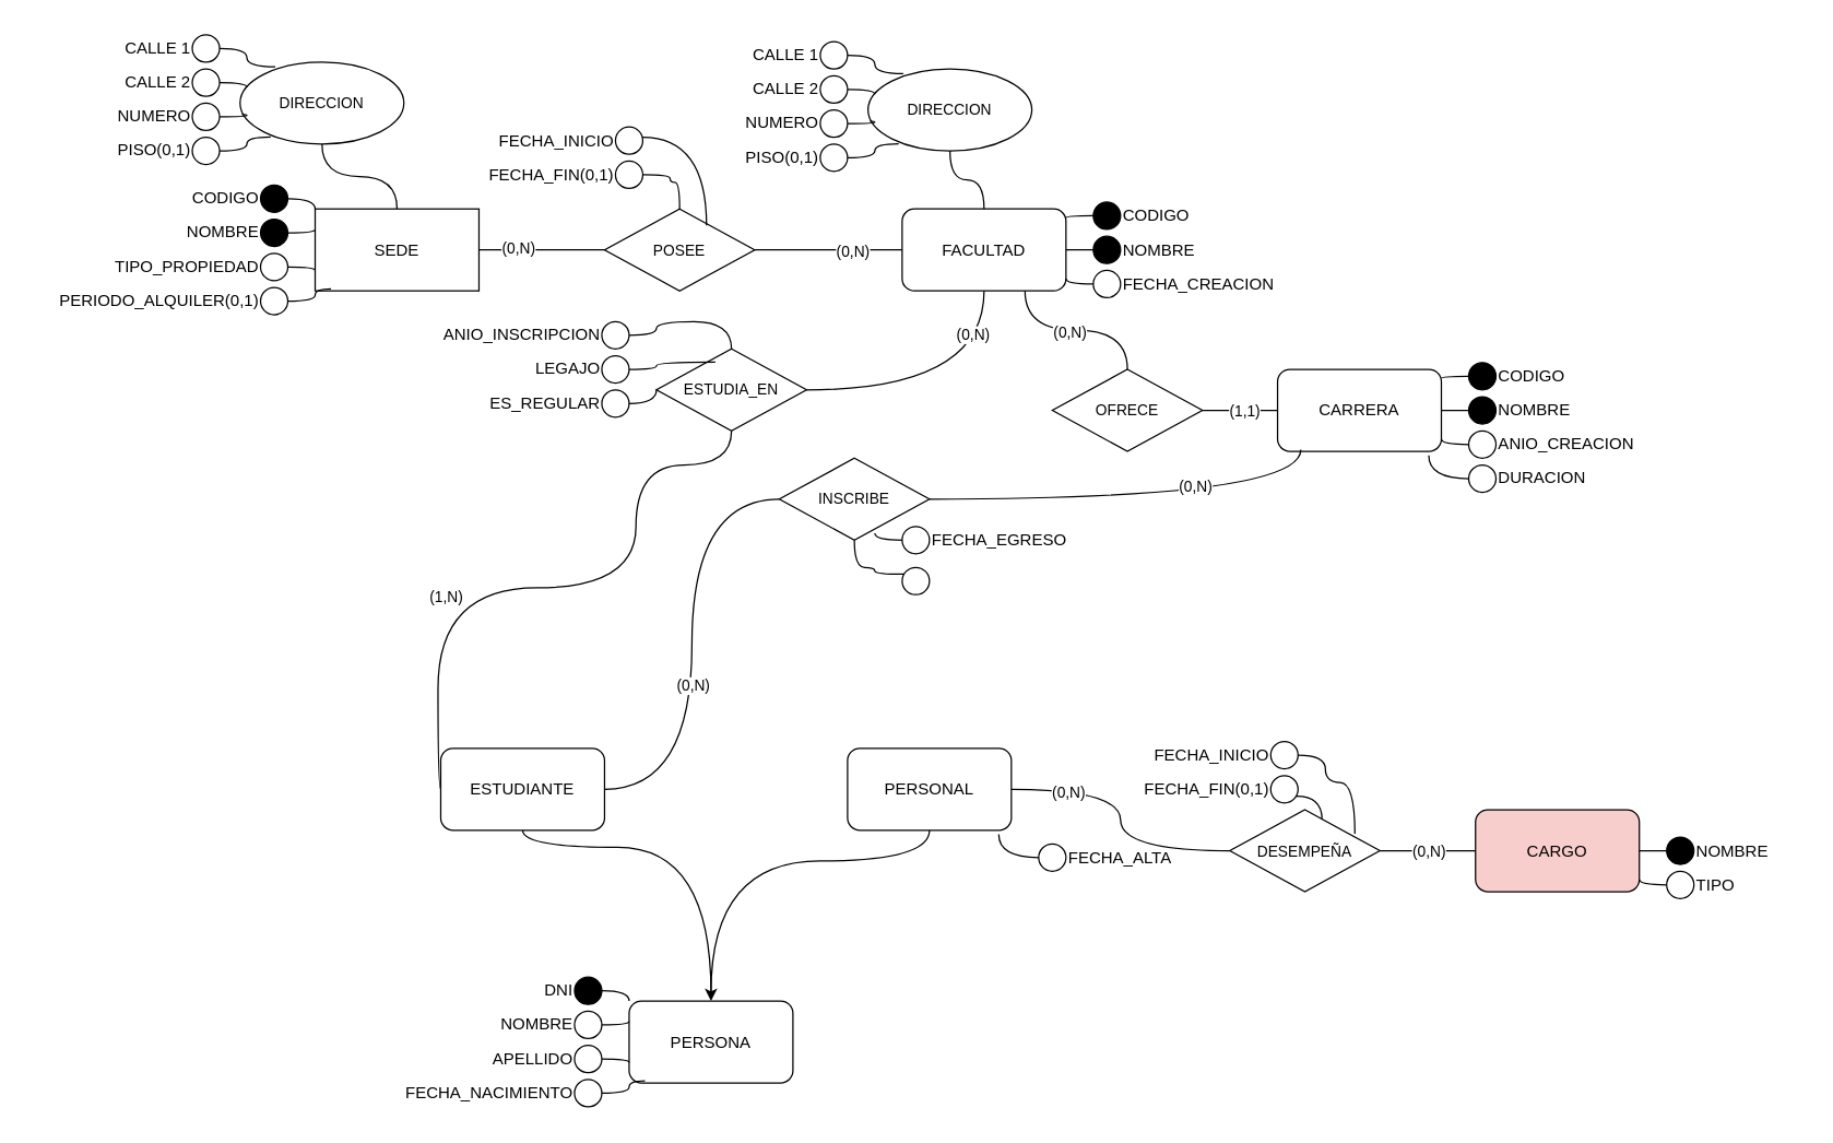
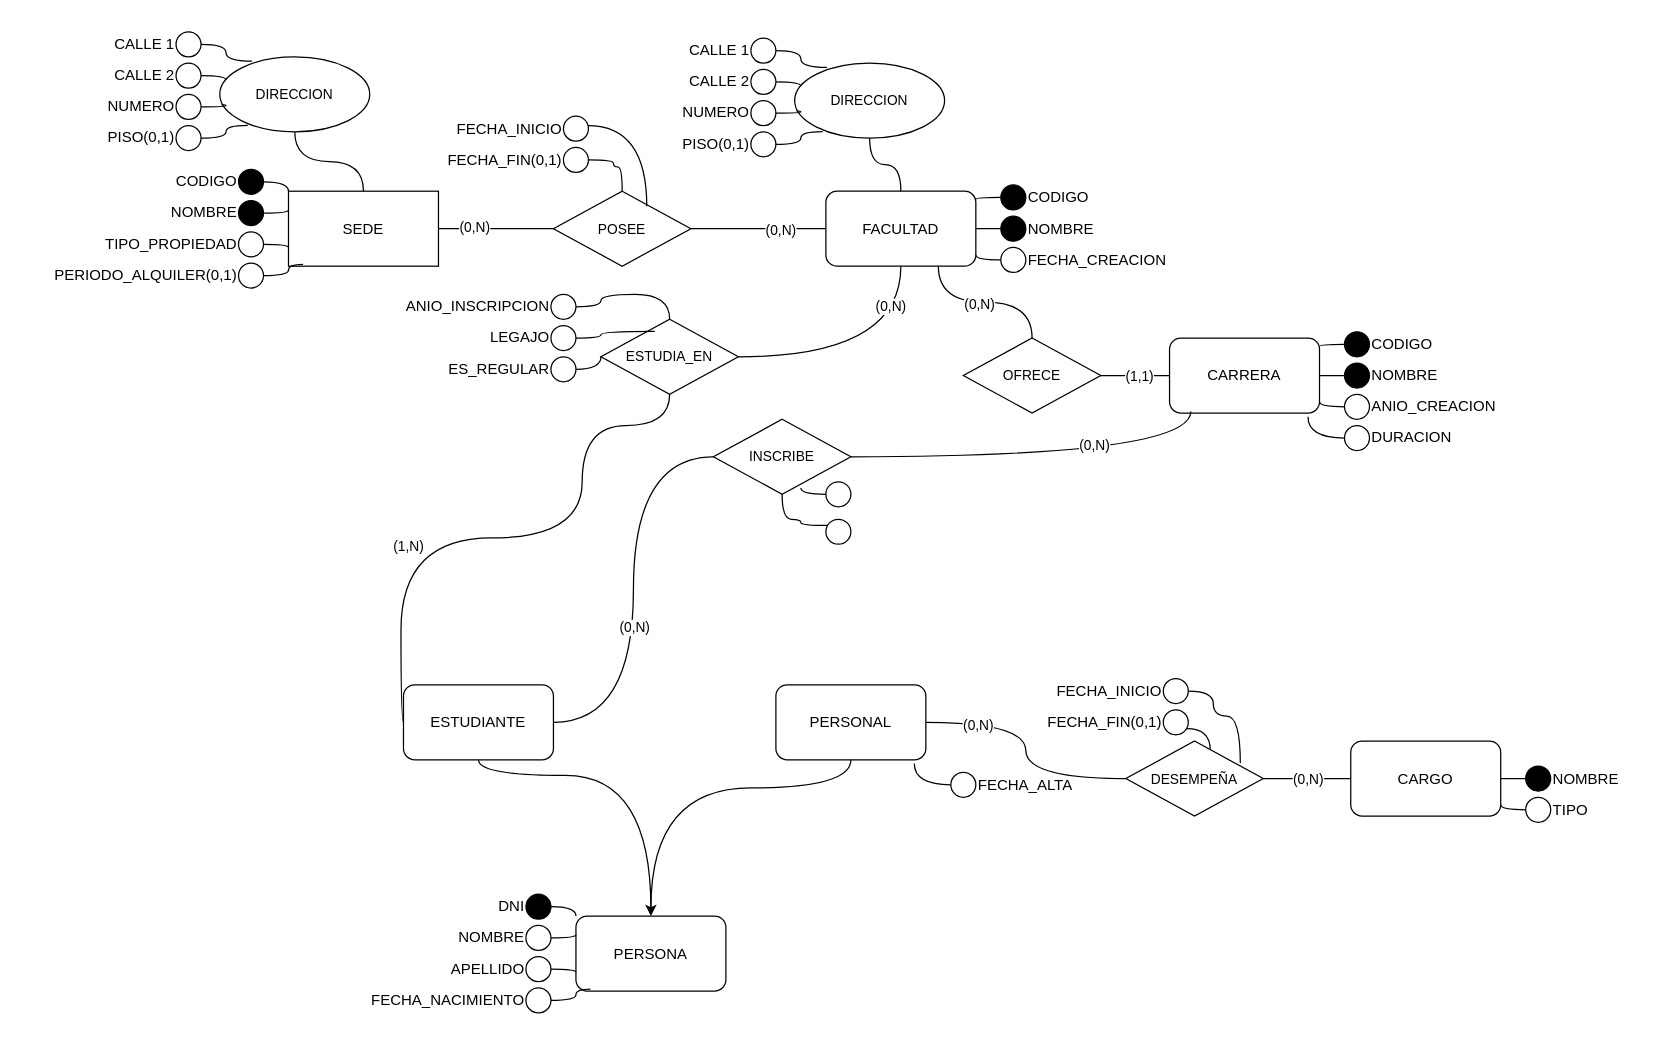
- <mxCell id="140" value="FECHA_EGRESO" style="text;html=1;align=left;verticalAlign=middle;resizable=0;points=[];autosize=1;strokeColor=none;fillColor=none;" vertex="1" parent="1"><mxGeometry x="680" y="380" width="120" height="30" as="geometry" /></mxCell>
- <mxCell id="111" value="CARGO" style="rounded=1;whiteSpace=wrap;html=1;fillColor=#f8cecc;" vertex="1" parent="1"><mxGeometry x="1080" y="592.5" width="120" height="60" as="geometry" /></mxCell>
+ <mxCell id="111" value="CARGO" style="rounded=1;whiteSpace=wrap;html=1;" vertex="1" parent="1"><mxGeometry x="1080" y="592.5" width="120" height="60" as="geometry" /></mxCell>
